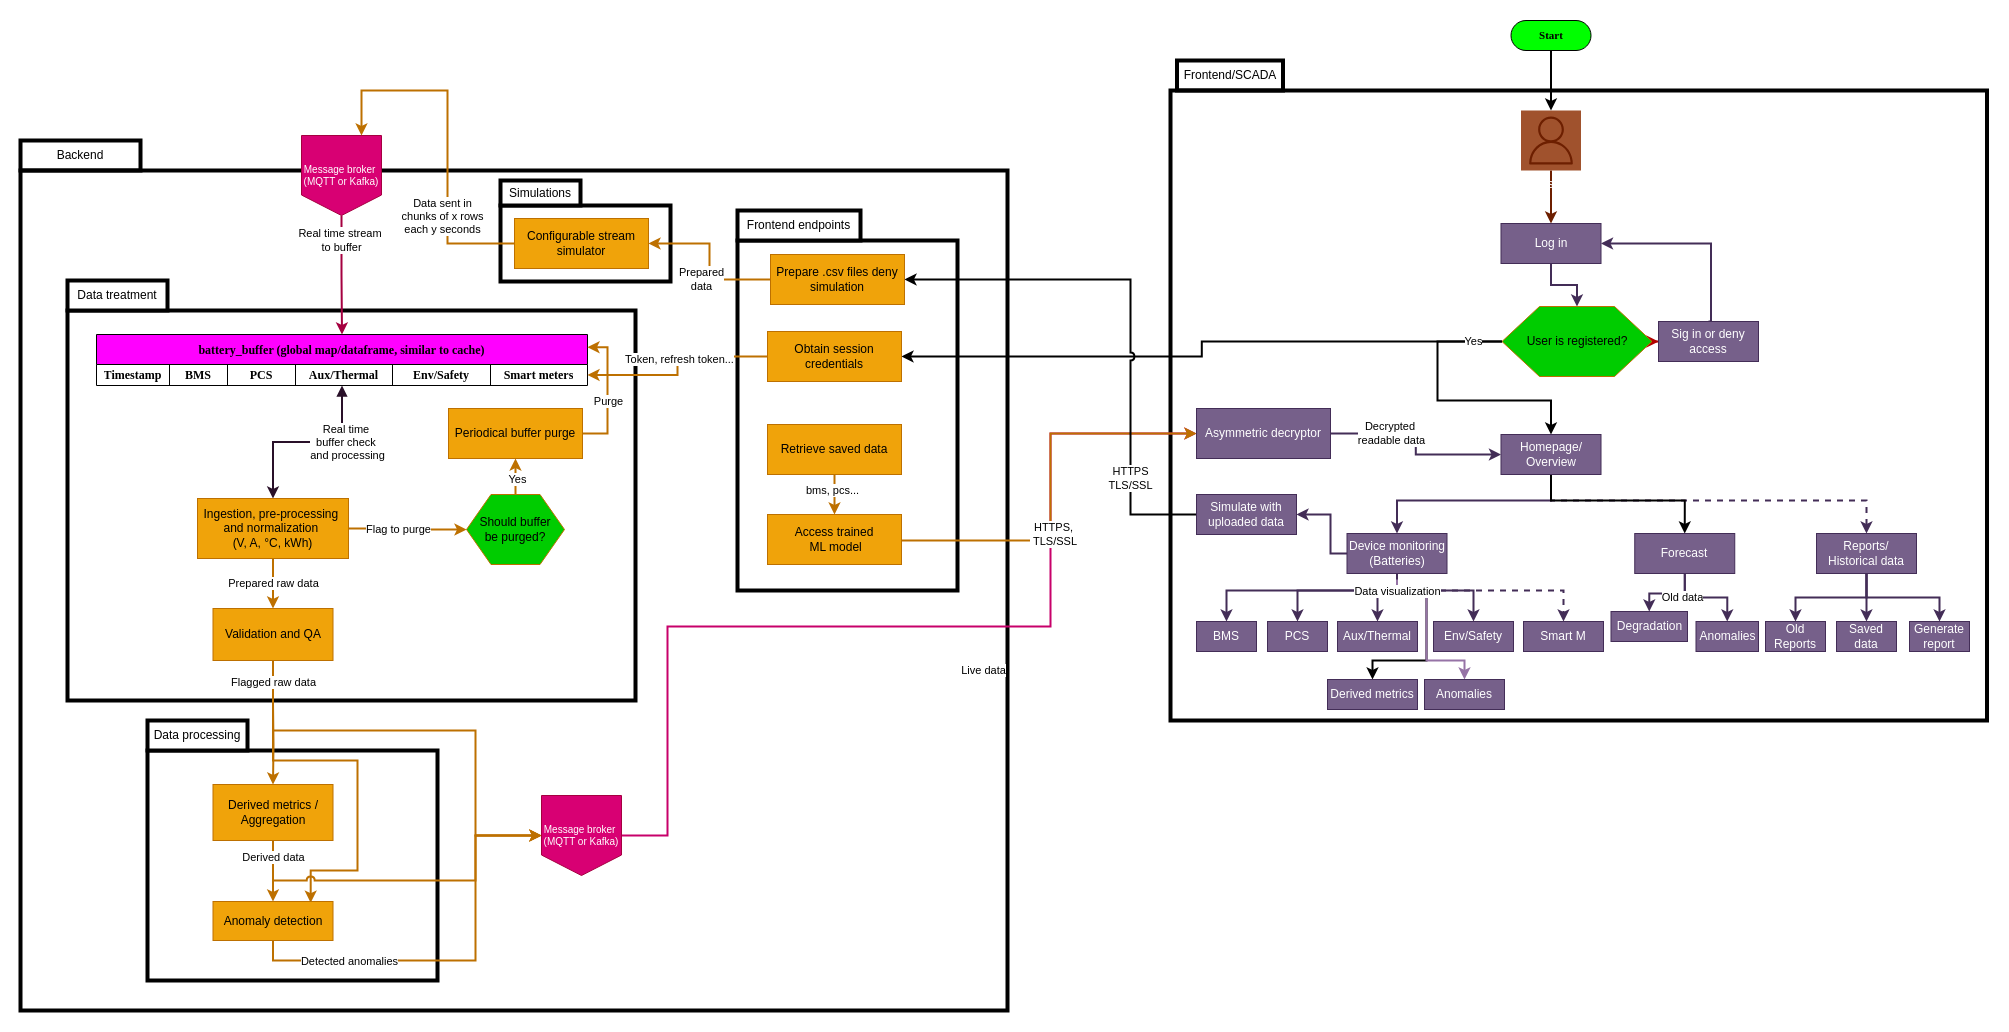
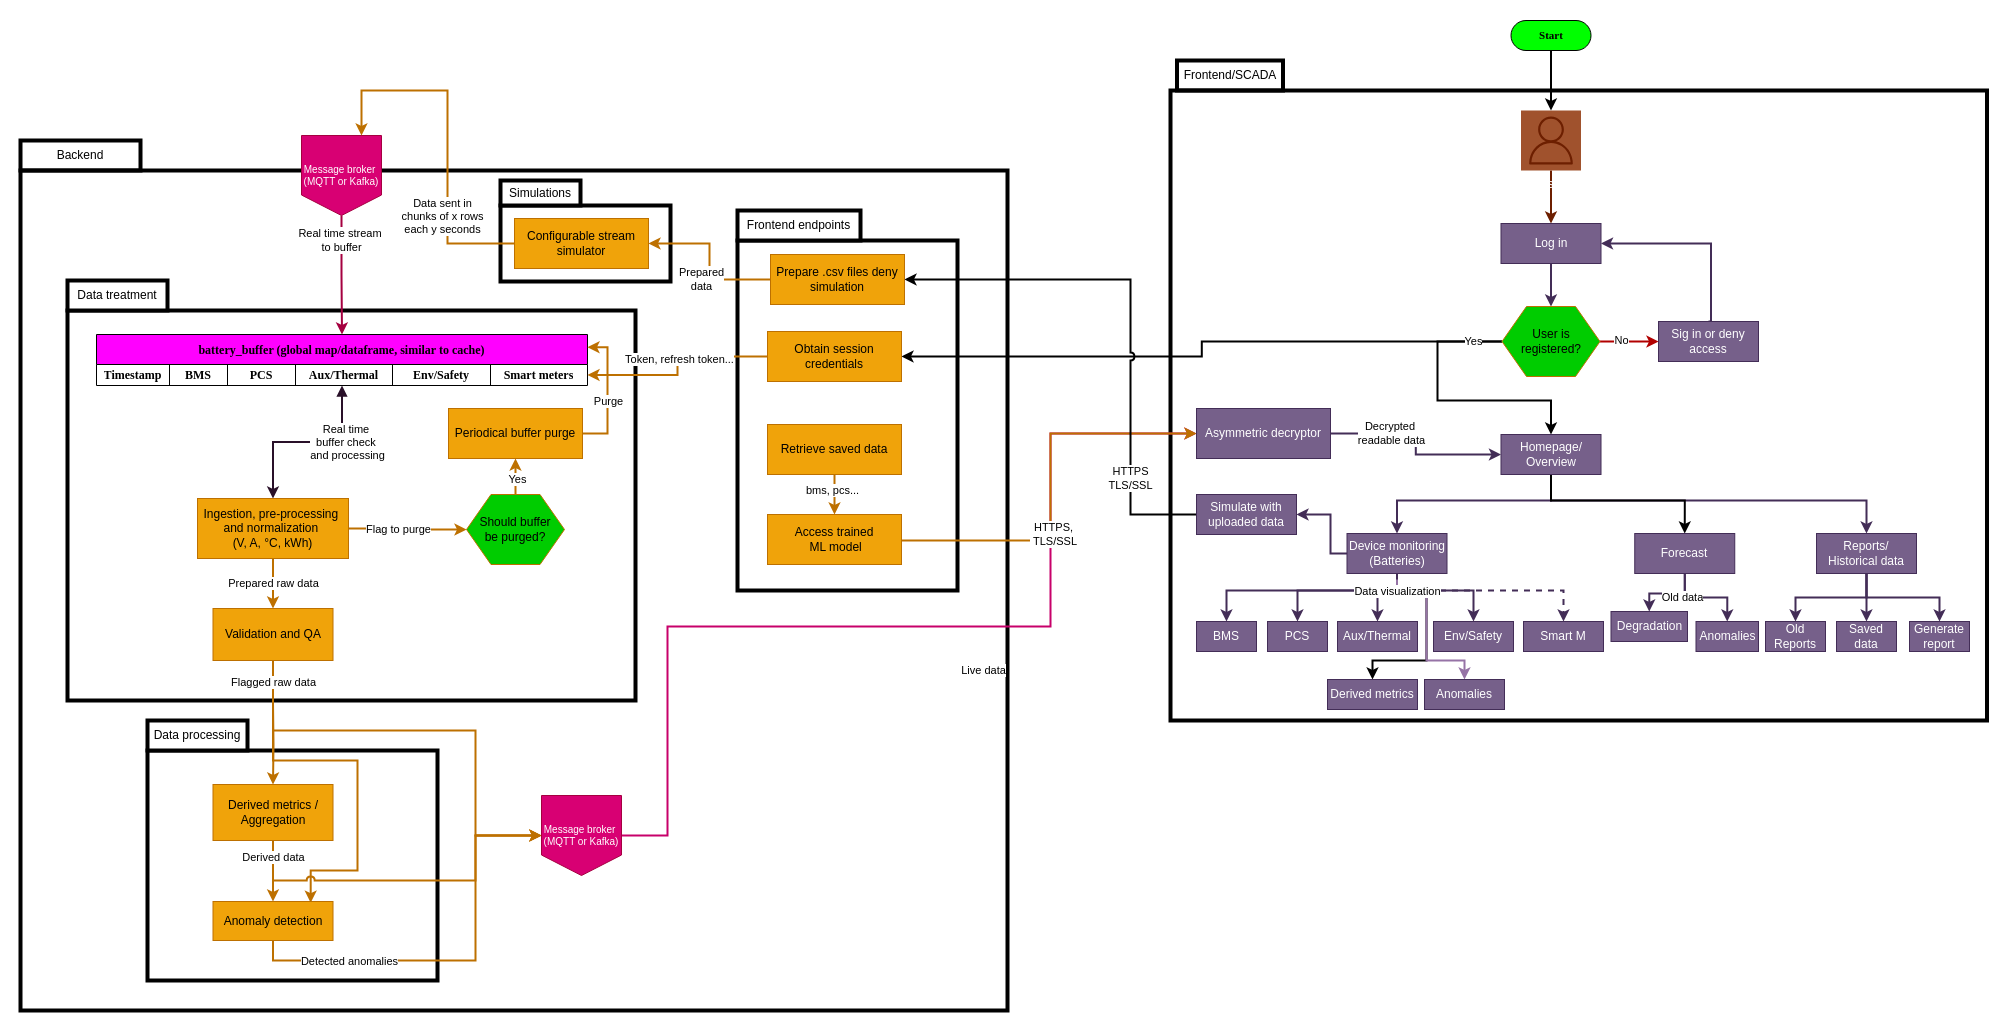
- <mxCell id="54" value="User is registered?" style="shape=hexagon;perimeter=hexagonPerimeter2;whiteSpace=wrap;html=1;size=0.25;fontFamily=Helvetica;fontSize=12;fontStyle=0;fillColor=#00CC00;fontColor=#000000;strokeColor=light-dark(#BD7000,#009900);" vertex="1" parent="1"><mxGeometry x="1501.5" y="306" width="150" height="70" as="geometry" /></mxCell>
+ <mxCell id="54" value="User is registered?" style="shape=hexagon;perimeter=hexagonPerimeter2;whiteSpace=wrap;html=1;size=0.25;fontFamily=Helvetica;fontSize=12;fontStyle=0;fillColor=#00CC00;fontColor=#000000;strokeColor=light-dark(#BD7000,#009900);" vertex="1" parent="1"><mxGeometry x="1501.5" y="306" width="98" height="70" as="geometry" /></mxCell>
- <mxCell id="55" style="edgeStyle=orthogonalEdgeStyle;rounded=0;orthogonalLoop=1;jettySize=auto;html=1;fillColor=#76608a;strokeColor=#432D57;strokeWidth=2;entryX=0.5;entryY=0;entryDx=0;entryDy=0;dashed=1;" edge="1" parent="1" source="58" target="65"><mxGeometry relative="1" as="geometry"><Array as="points"><mxPoint x="1551" y="500" /><mxPoint x="1866" y="500" /></Array></mxGeometry></mxCell>
+ <mxCell id="55" style="edgeStyle=orthogonalEdgeStyle;rounded=0;orthogonalLoop=1;jettySize=auto;html=1;fillColor=#76608a;strokeColor=#432D57;strokeWidth=2;entryX=0.5;entryY=0;entryDx=0;entryDy=0;" edge="1" parent="1" source="58" target="65"><mxGeometry relative="1" as="geometry"><Array as="points"><mxPoint x="1551" y="500" /><mxPoint x="1866" y="500" /></Array></mxGeometry></mxCell>
